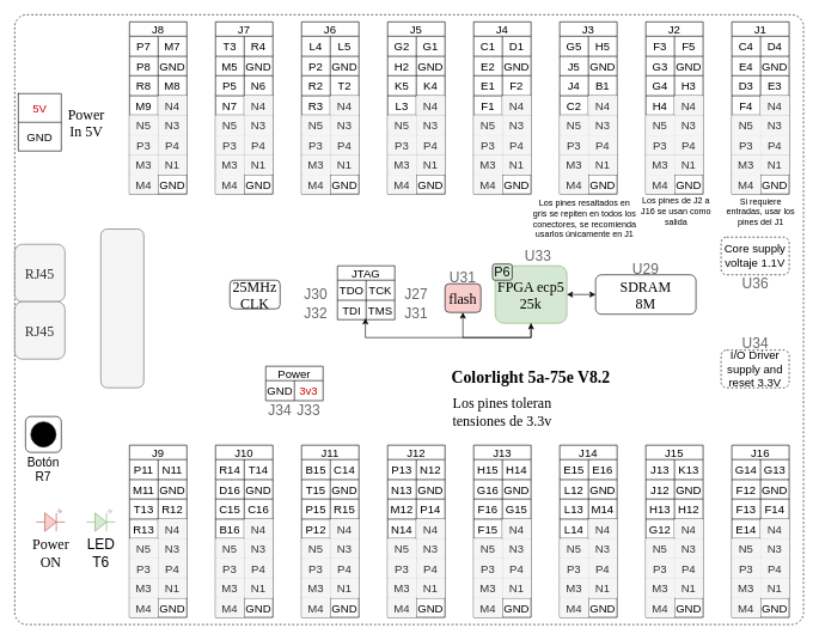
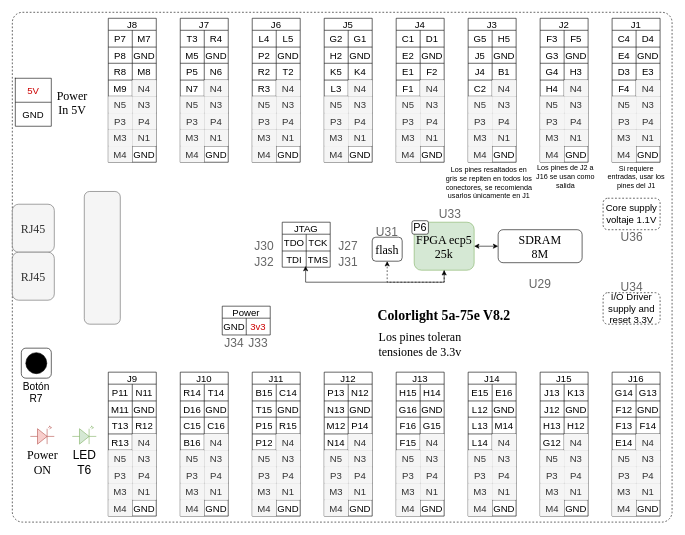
- <mxCell id="113" value="U29" style="text;html=1;strokeColor=none;fillColor=none;align=center;verticalAlign=middle;whiteSpace=wrap;rounded=0;fontSize=20;fontFamily=Helvetica;fontColor=#666666;" parent="1" vertex="1"><mxGeometry x="880" y="362.5" width="40" height="20" as="geometry" /></mxCell>
+ <mxCell id="113" value="U29" style="text;html=1;strokeColor=none;fillColor=none;align=center;verticalAlign=middle;whiteSpace=wrap;rounded=0;fontSize=20;fontFamily=Helvetica;fontColor=#666666;" parent="1" vertex="1"><mxGeometry x="880" y="462.5" width="40" height="20" as="geometry" /></mxCell>
- <mxCell id="115" value="P6" style="rounded=1;whiteSpace=wrap;html=1;hachureGap=4;fontFamily=Helvetica;fontSize=18;fillColor=#d5e8d4;" parent="1" vertex="1"><mxGeometry x="686.25" y="367.5" width="27.5" height="22.5" as="geometry" /></mxCell>
+ <mxCell id="115" value="P6" style="rounded=1;whiteSpace=wrap;html=1;hachureGap=4;fontFamily=Helvetica;fontSize=18;" parent="1" vertex="1"><mxGeometry x="686.25" y="367.5" width="27.5" height="22.5" as="geometry" /></mxCell>
- <mxCell id="114" value="25MHz&lt;br&gt;CLK" style="rounded=1;whiteSpace=wrap;html=1;hachureGap=4;fontFamily=Architects Daughter;fontSize=20;fontSource=https%3A%2F%2Ffonts.googleapis.com%2Fcss%3Ffamily%3DArchitects%2BDaughter;" parent="1" vertex="1"><mxGeometry x="320" y="390" width="70" height="40" as="geometry" /></mxCell>
- <mxCell id="5" value="flash" style="rounded=1;whiteSpace=wrap;html=1;hachureGap=4;fontFamily=Architects Daughter;fontSource=https%3A%2F%2Ffonts.googleapis.com%2Fcss%3Ffamily%3DArchitects%2BDaughter;fontSize=20;fillColor=#f8cecc;" parent="1" vertex="1"><mxGeometry x="620" y="395" width="50" height="40" as="geometry" /></mxCell>
+ <mxCell id="5" value="flash" style="rounded=1;whiteSpace=wrap;html=1;hachureGap=4;fontFamily=Architects Daughter;fontSource=https%3A%2F%2Ffonts.googleapis.com%2Fcss%3Ffamily%3DArchitects%2BDaughter;fontSize=20;" parent="1" vertex="1"><mxGeometry x="620" y="395" width="50" height="40" as="geometry" /></mxCell>
- <mxCell id="46" value="" style="endArrow=classic;html=1;rounded=0;hachureGap=4;fontFamily=Architects Daughter;fontSource=https%3A%2F%2Ffonts.googleapis.com%2Fcss%3Ffamily%3DArchitects%2BDaughter;fontSize=16;entryX=0.5;entryY=1;entryDx=0;entryDy=0;exitX=0.5;exitY=1;exitDx=0;exitDy=0;" parent="1" source="3" target="5" edge="1"><mxGeometry width="50" height="50" relative="1" as="geometry"><mxPoint x="550" y="410" as="sourcePoint" /><mxPoint x="600" y="360" as="targetPoint" /><Array as="points"><mxPoint x="740" y="470" /><mxPoint x="645" y="470" /></Array></mxGeometry></mxCell>
+ <mxCell id="46" value="" style="endArrow=classic;html=1;rounded=0;hachureGap=4;fontFamily=Architects Daughter;fontSource=https%3A%2F%2Ffonts.googleapis.com%2Fcss%3Ffamily%3DArchitects%2BDaughter;fontSize=16;entryX=0.5;entryY=1;entryDx=0;entryDy=0;exitX=0.5;exitY=1;exitDx=0;exitDy=0;dashed=1;" parent="1" source="3" target="5" edge="1"><mxGeometry width="50" height="50" relative="1" as="geometry"><mxPoint x="550" y="410" as="sourcePoint" /><mxPoint x="600" y="360" as="targetPoint" /><Array as="points"><mxPoint x="740" y="470" /><mxPoint x="645" y="470" /></Array></mxGeometry></mxCell>
